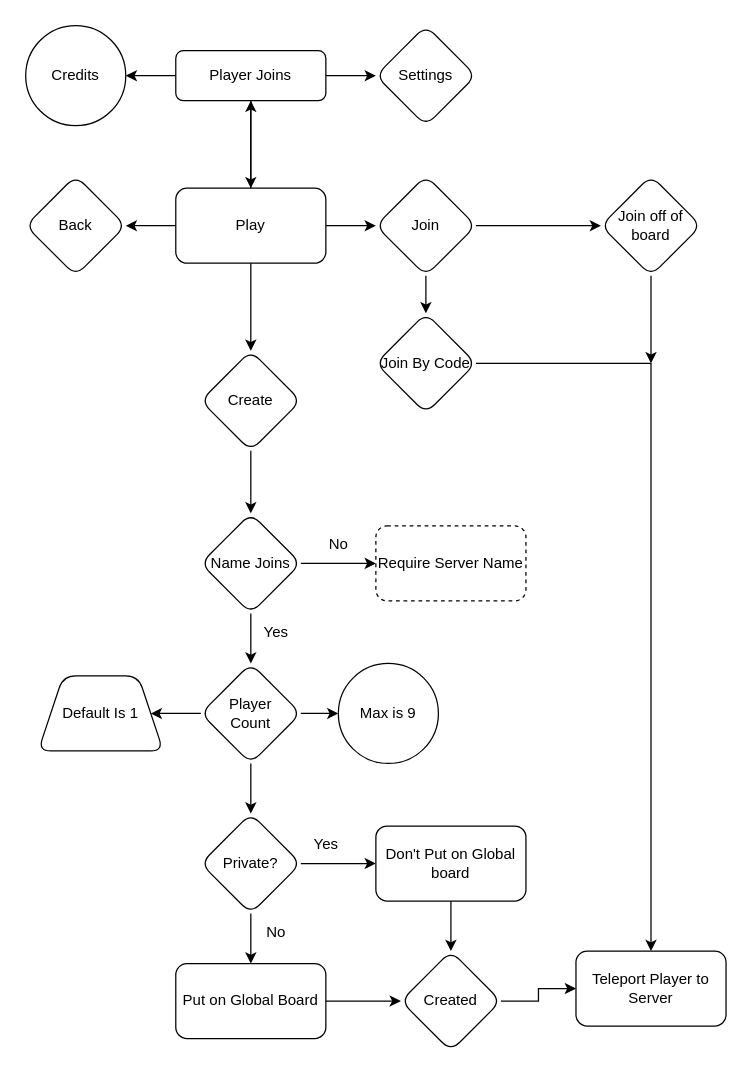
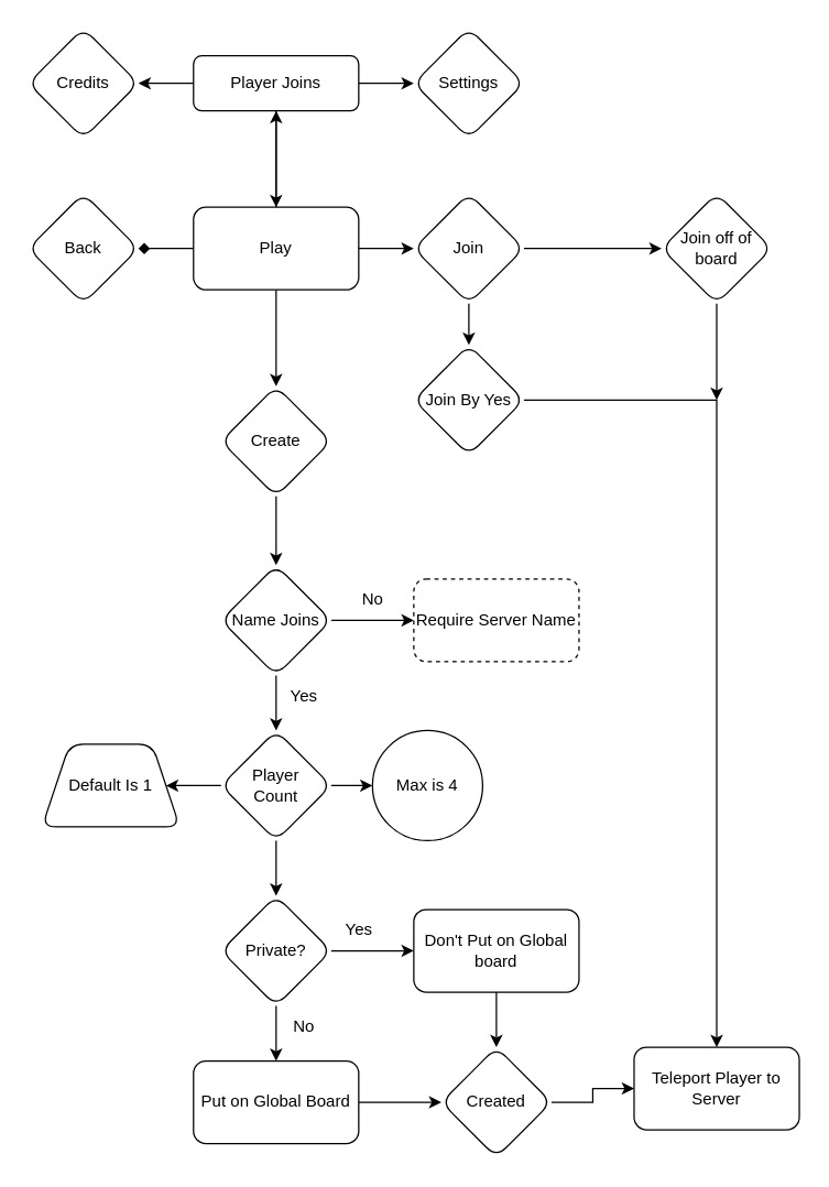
- <mxCell id="7" value="Credits" style="ellipse;whiteSpace=wrap;html=1;glass=0;strokeWidth=1;shadow=0;" vertex="1" parent="1"><mxGeometry x="20" y="20" width="80" height="80" as="geometry" /></mxCell>
+ <mxCell id="7" value="Credits" style="rhombus;whiteSpace=wrap;html=1;rounded=1;glass=0;strokeWidth=1;shadow=0;" vertex="1" parent="1"><mxGeometry x="20" y="20" width="80" height="80" as="geometry" /></mxCell>
- <mxCell id="9" value="" style="edgeStyle=orthogonalEdgeStyle;rounded=0;orthogonalLoop=1;jettySize=auto;html=1;" edge="1" parent="1" source="12" target="13"><mxGeometry relative="1" as="geometry" /></mxCell>
+ <mxCell id="9" value="" style="edgeStyle=orthogonalEdgeStyle;rounded=0;orthogonalLoop=1;jettySize=auto;html=1;endArrow=diamond;" edge="1" parent="1" source="12" target="13"><mxGeometry relative="1" as="geometry" /></mxCell>
- <mxCell id="44" value="Join By Code" style="rhombus;whiteSpace=wrap;html=1;rounded=1;glass=0;strokeWidth=1;shadow=0;" vertex="1" parent="1"><mxGeometry x="300" y="250" width="80" height="80" as="geometry" /></mxCell>
+ <mxCell id="44" value="Join By Yes" style="rhombus;whiteSpace=wrap;html=1;rounded=1;glass=0;strokeWidth=1;shadow=0;" vertex="1" parent="1"><mxGeometry x="300" y="250" width="80" height="80" as="geometry" /></mxCell>
- <mxCell id="39" value="Max is 9" style="ellipse;whiteSpace=wrap;html=1;rounded=1;glass=0;strokeWidth=1;shadow=0;" vertex="1" parent="1"><mxGeometry x="270" y="530" width="80" height="80" as="geometry" /></mxCell>
+ <mxCell id="39" value="Max is 4" style="ellipse;whiteSpace=wrap;html=1;rounded=1;glass=0;strokeWidth=1;shadow=0;" vertex="1" parent="1"><mxGeometry x="270" y="530" width="80" height="80" as="geometry" /></mxCell>
